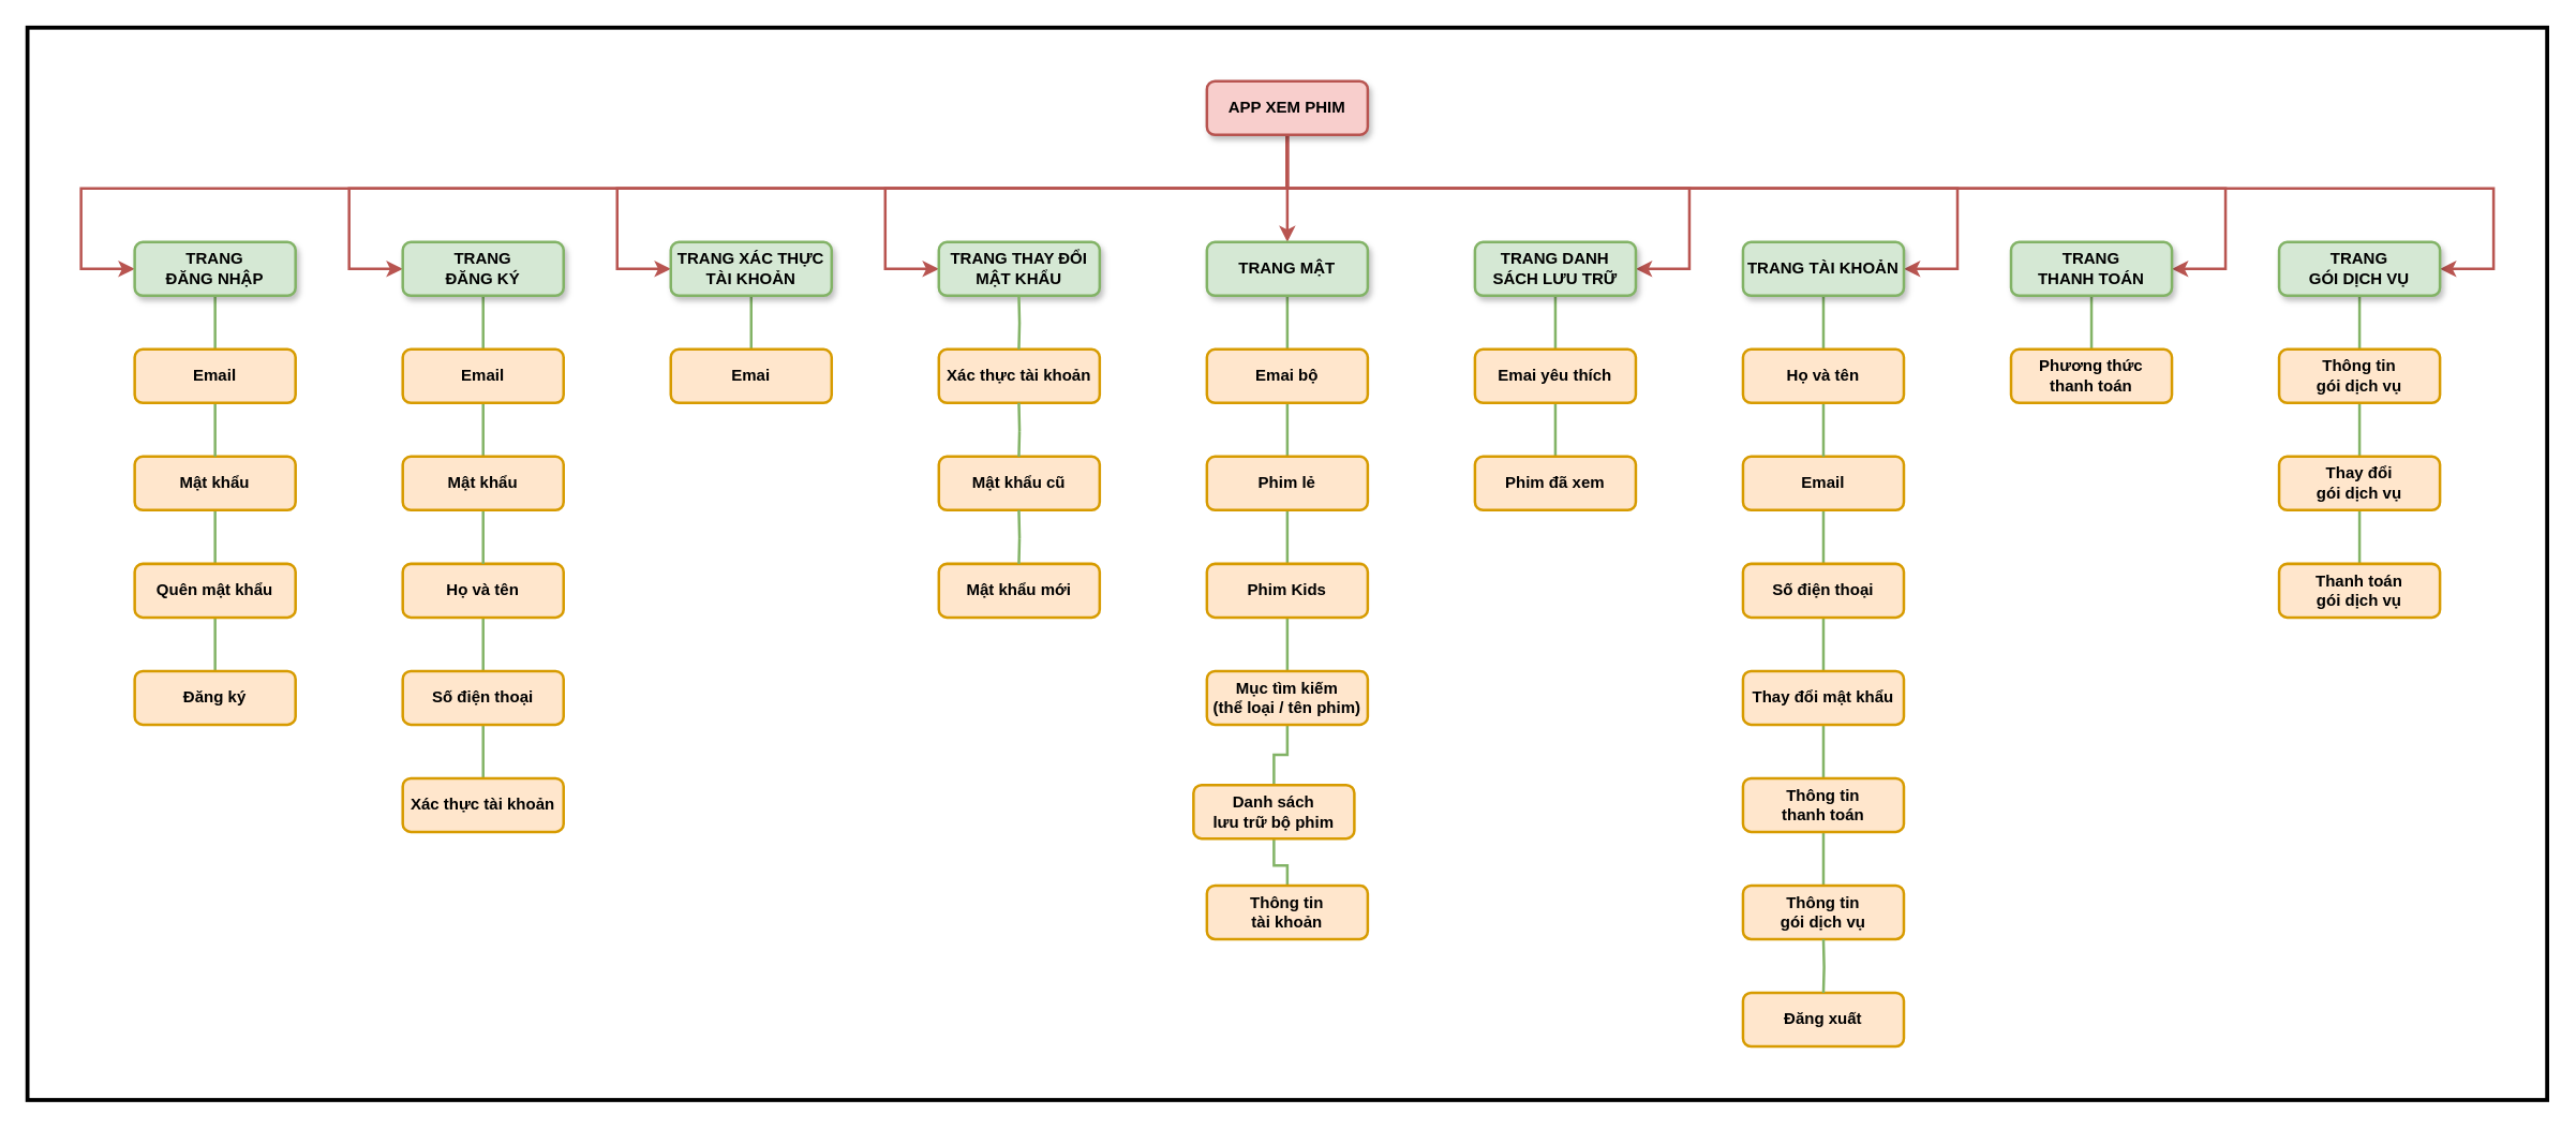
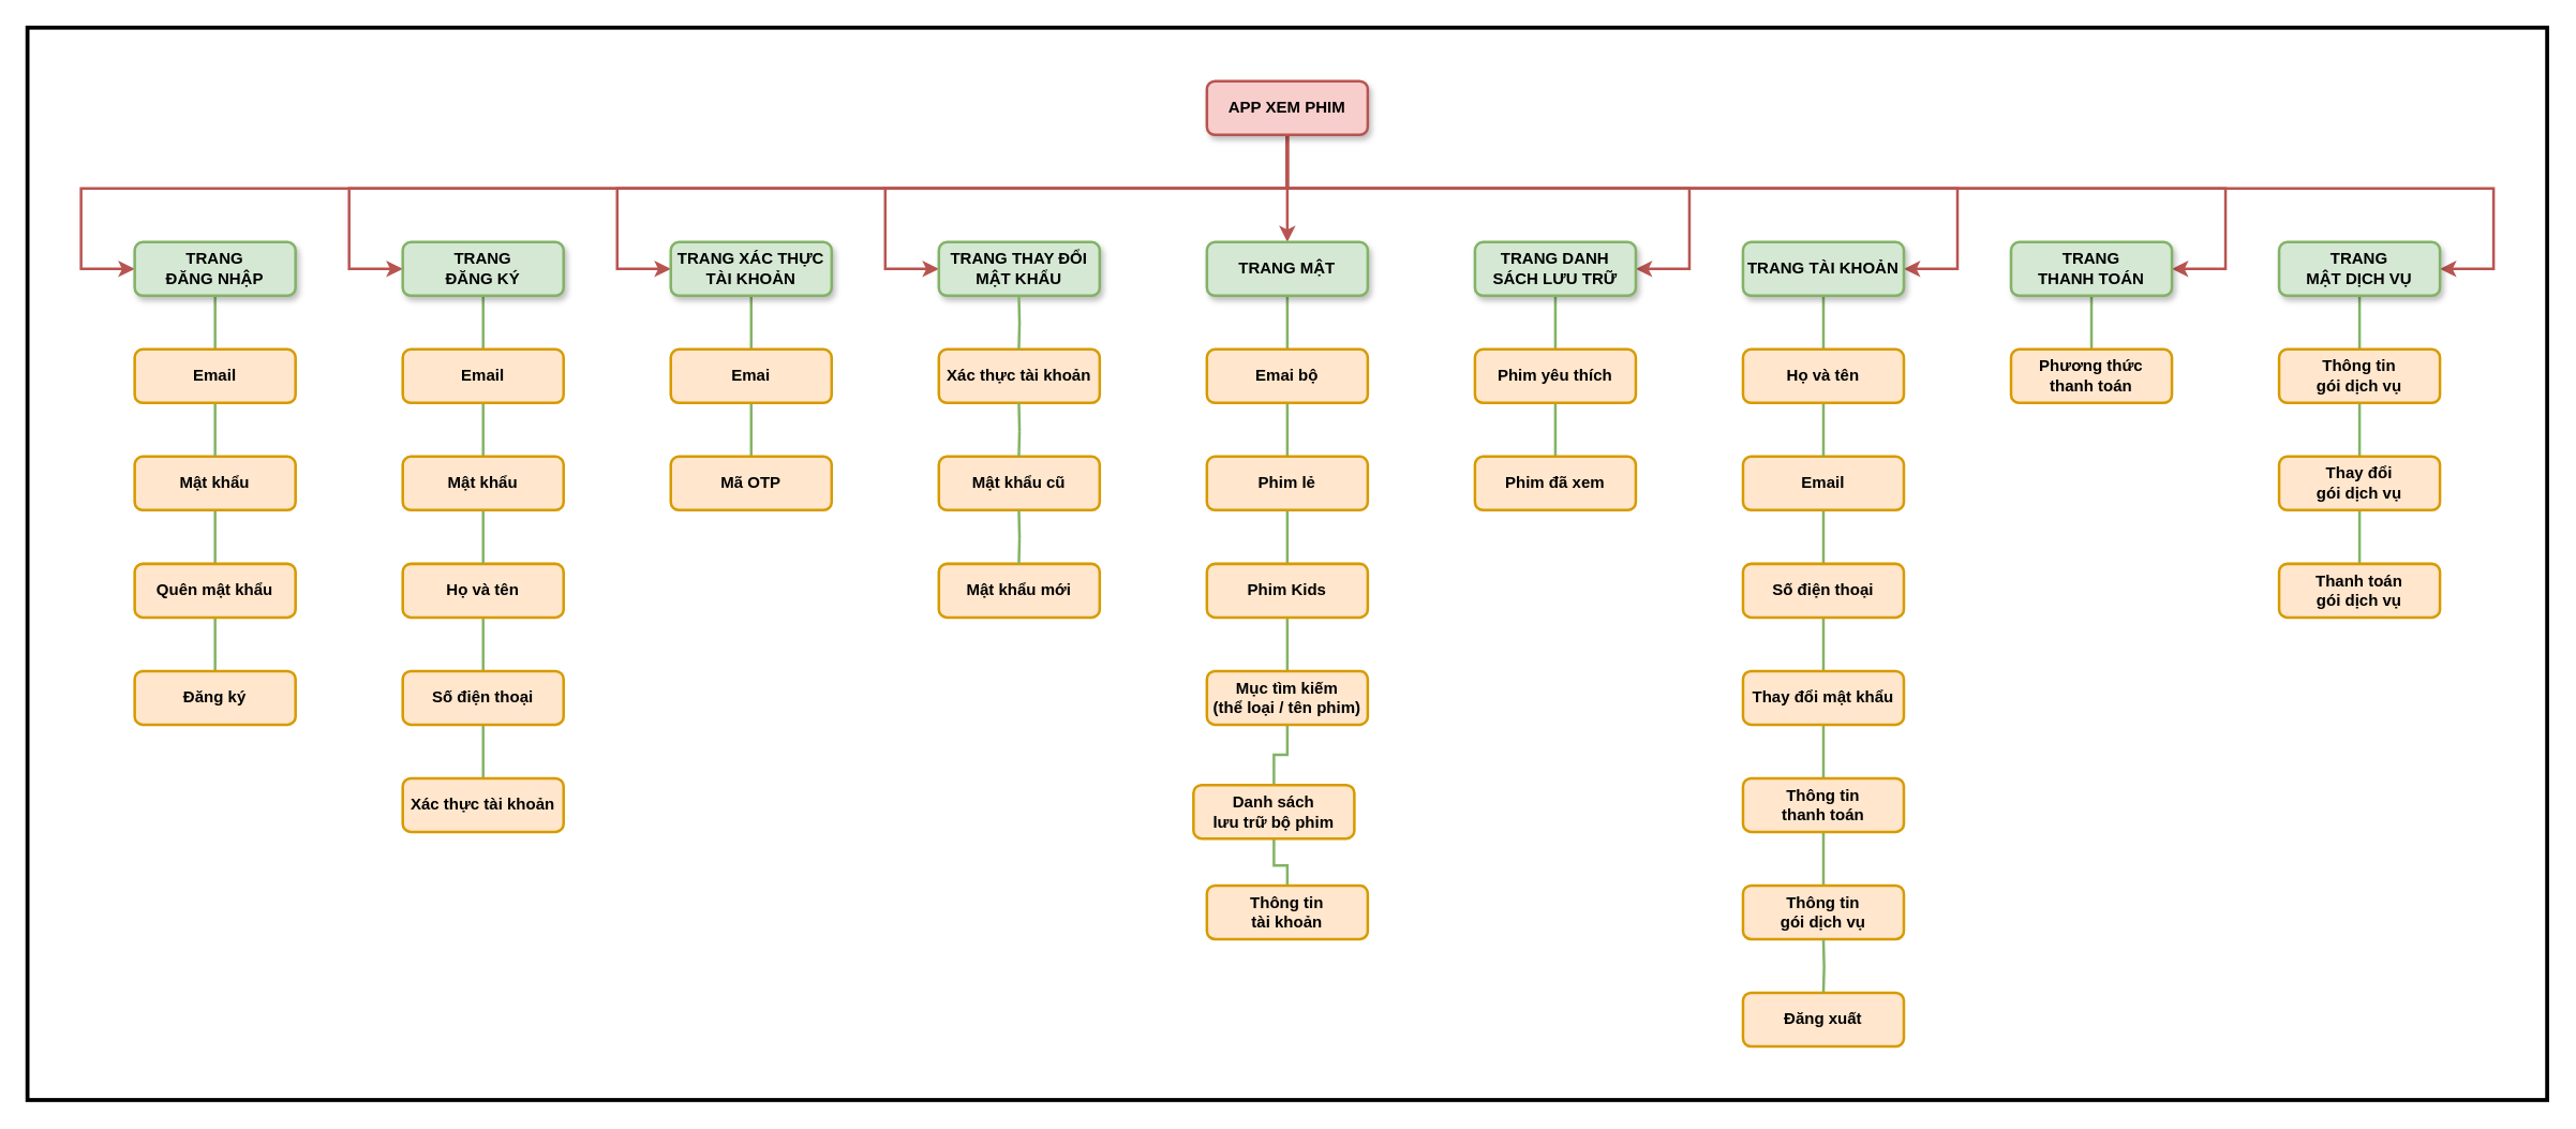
- <mxCell id="71" value="TRANG&lt;br&gt;GÓI DỊCH VỤ" style="rounded=1;whiteSpace=wrap;html=1;strokeWidth=2;fontStyle=1;fillColor=#d5e8d4;strokeColor=#82b366;shadow=1;fontFamily=Helvetica;" parent="1" vertex="1"><mxGeometry x="1700" y="180" width="120" height="40" as="geometry" /></mxCell>
+ <mxCell id="71" value="TRANG&lt;br&gt;MẬT DỊCH VỤ" style="rounded=1;whiteSpace=wrap;html=1;strokeWidth=2;fontStyle=1;fillColor=#d5e8d4;strokeColor=#82b366;shadow=1;fontFamily=Helvetica;" parent="1" vertex="1"><mxGeometry x="1700" y="180" width="120" height="40" as="geometry" /></mxCell>
- <mxCell id="56" value="Emai yêu thích" style="rounded=1;whiteSpace=wrap;html=1;strokeWidth=2;fontStyle=1;fillColor=#ffe6cc;strokeColor=#d79b00;fontFamily=Helvetica;" parent="1" vertex="1"><mxGeometry x="1100" y="260" width="120" height="40" as="geometry" /></mxCell>
+ <mxCell id="56" value="Phim yêu thích" style="rounded=1;whiteSpace=wrap;html=1;strokeWidth=2;fontStyle=1;fillColor=#ffe6cc;strokeColor=#d79b00;fontFamily=Helvetica;" parent="1" vertex="1"><mxGeometry x="1100" y="260" width="120" height="40" as="geometry" /></mxCell>
+ <mxCell id="37" style="edgeStyle=orthogonalEdgeStyle;rounded=0;orthogonalLoop=1;jettySize=auto;html=1;entryX=0.5;entryY=0;entryDx=0;entryDy=0;strokeWidth=2;fillColor=#d5e8d4;strokeColor=#82b366;endArrow=none;endFill=0;fontFamily=Helvetica;fontStyle=1" parent="1" source="38" target="39" edge="1"><mxGeometry relative="1" as="geometry" /></mxCell>
+ <mxCell id="39" value="Mã OTP" style="rounded=1;whiteSpace=wrap;html=1;strokeWidth=2;fontStyle=1;fillColor=#ffe6cc;strokeColor=#d79b00;fontFamily=Helvetica;" parent="1" vertex="1"><mxGeometry x="500" y="340" width="120" height="40" as="geometry" /></mxCell>
